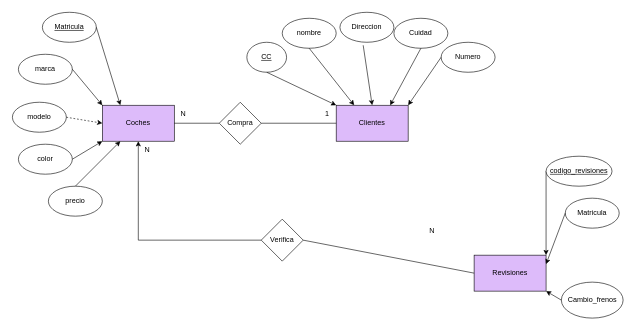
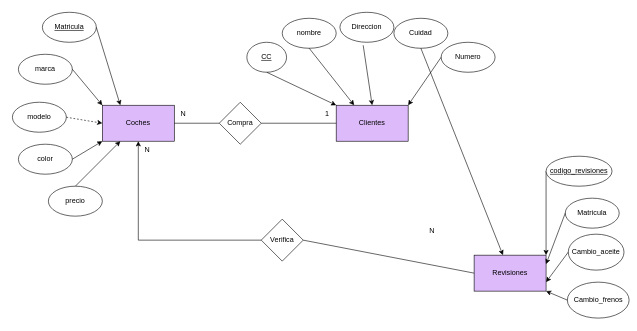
- <mxCell id="38" value="" style="endArrow=classic;html=1;rounded=0;exitX=0.5;exitY=1;exitDx=0;exitDy=0;entryX=0.75;entryY=0;entryDx=0;entryDy=0;" edge="1" parent="1" source="37" target="3"><mxGeometry width="50" height="50" relative="1" as="geometry"><mxPoint x="683" y="103" as="sourcePoint" /><mxPoint x="630" y="185" as="targetPoint" /></mxGeometry></mxCell>
+ <mxCell id="38" value="" style="endArrow=classic;html=1;rounded=0;exitX=0.5;exitY=1;exitDx=0;exitDy=0;" edge="1" parent="1" source="37" target="4"><mxGeometry width="50" height="50" relative="1" as="geometry"><mxPoint x="683" y="103" as="sourcePoint" /><mxPoint x="630" y="185" as="targetPoint" /></mxGeometry></mxCell>
+ <mxCell id="21" value="Cambio_aceite" style="ellipse;whiteSpace=wrap;html=1;" vertex="1" parent="1"><mxGeometry x="947" y="390" width="93" height="60" as="geometry" /></mxCell>
+ <mxCell id="26" value="" style="endArrow=classic;html=1;rounded=0;exitX=0;exitY=0.5;exitDx=0;exitDy=0;entryX=1;entryY=0.75;entryDx=0;entryDy=0;" edge="1" parent="1" source="21" target="4"><mxGeometry width="50" height="50" relative="1" as="geometry"><mxPoint x="920" y="295" as="sourcePoint" /><mxPoint x="875" y="390" as="targetPoint" /></mxGeometry></mxCell>
- <mxCell id="22" value="Cambio_frenos" style="ellipse;whiteSpace=wrap;html=1;" vertex="1" parent="1"><mxGeometry x="935.5" y="470" width="103" height="60" as="geometry" /></mxCell>
+ <mxCell id="22" value="Cambio_frenos" style="ellipse;whiteSpace=wrap;html=1;" vertex="1" parent="1"><mxGeometry x="945.5" y="470" width="103" height="60" as="geometry" /></mxCell>
